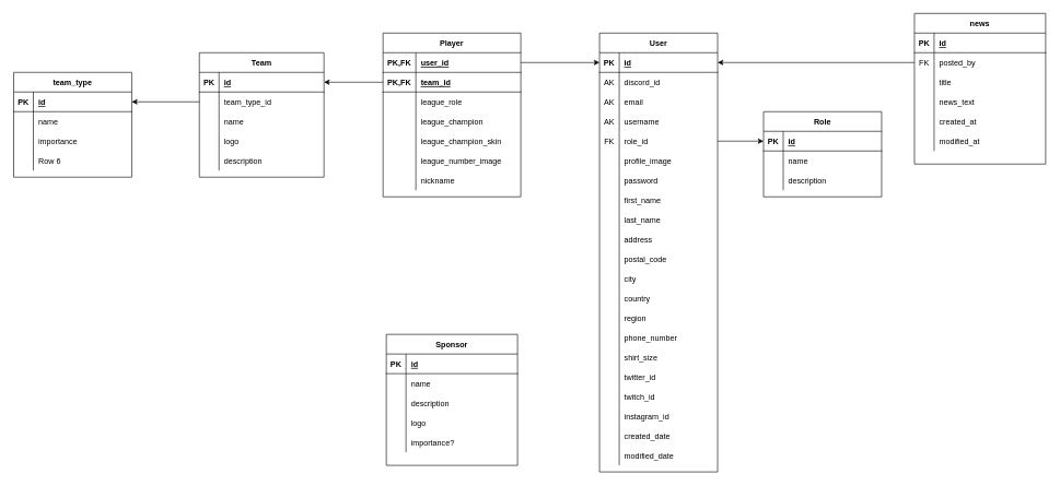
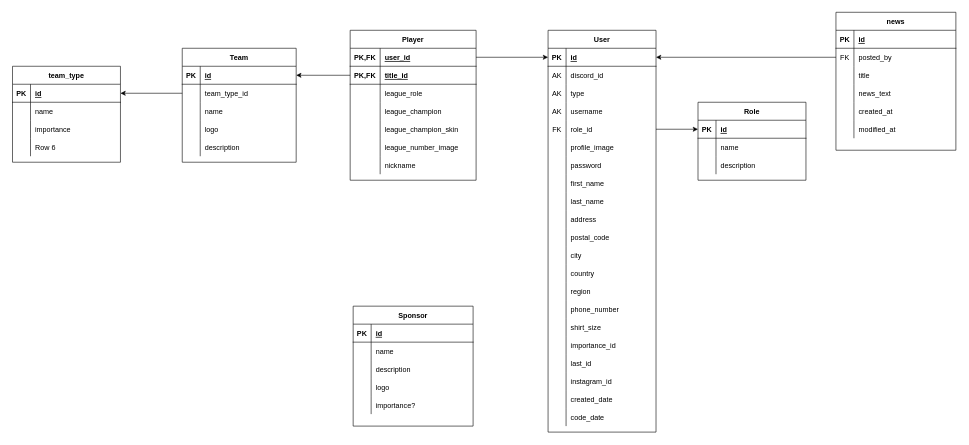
- <mxCell id="115" value="team_id" style="shape=partialRectangle;connectable=0;fillColor=none;top=0;left=0;bottom=0;right=0;align=left;spacingLeft=6;fontStyle=5;overflow=hidden;" parent="113" vertex="1"><mxGeometry x="50" width="160" height="30" as="geometry"><mxRectangle width="160" height="30" as="alternateBounds" /></mxGeometry></mxCell>
+ <mxCell id="115" value="title_id" style="shape=partialRectangle;connectable=0;fillColor=none;top=0;left=0;bottom=0;right=0;align=left;spacingLeft=6;fontStyle=5;overflow=hidden;" parent="113" vertex="1"><mxGeometry x="50" width="160" height="30" as="geometry"><mxRectangle width="160" height="30" as="alternateBounds" /></mxGeometry></mxCell>
- <mxCell id="11" value="email" style="shape=partialRectangle;connectable=0;fillColor=none;top=0;left=0;bottom=0;right=0;align=left;spacingLeft=6;overflow=hidden;fontSize=12;" parent="9" vertex="1"><mxGeometry x="30" width="150" height="30" as="geometry"><mxRectangle width="150" height="30" as="alternateBounds" /></mxGeometry></mxCell>
+ <mxCell id="11" value="type" style="shape=partialRectangle;connectable=0;fillColor=none;top=0;left=0;bottom=0;right=0;align=left;spacingLeft=6;overflow=hidden;fontSize=12;" parent="9" vertex="1"><mxGeometry x="30" width="150" height="30" as="geometry"><mxRectangle width="150" height="30" as="alternateBounds" /></mxGeometry></mxCell>
- <mxCell id="53" value="twitter_id" style="shape=partialRectangle;connectable=0;fillColor=none;top=0;left=0;bottom=0;right=0;align=left;spacingLeft=6;overflow=hidden;fontSize=12;" parent="51" vertex="1"><mxGeometry x="30" width="150" height="30" as="geometry"><mxRectangle width="150" height="30" as="alternateBounds" /></mxGeometry></mxCell>
+ <mxCell id="53" value="importance_id" style="shape=partialRectangle;connectable=0;fillColor=none;top=0;left=0;bottom=0;right=0;align=left;spacingLeft=6;overflow=hidden;fontSize=12;" parent="51" vertex="1"><mxGeometry x="30" width="150" height="30" as="geometry"><mxRectangle width="150" height="30" as="alternateBounds" /></mxGeometry></mxCell>
- <mxCell id="56" value="twitch_id" style="shape=partialRectangle;connectable=0;fillColor=none;top=0;left=0;bottom=0;right=0;align=left;spacingLeft=6;overflow=hidden;fontSize=12;" parent="54" vertex="1"><mxGeometry x="30" width="150" height="30" as="geometry"><mxRectangle width="150" height="30" as="alternateBounds" /></mxGeometry></mxCell>
+ <mxCell id="56" value="last_id" style="shape=partialRectangle;connectable=0;fillColor=none;top=0;left=0;bottom=0;right=0;align=left;spacingLeft=6;overflow=hidden;fontSize=12;" parent="54" vertex="1"><mxGeometry x="30" width="150" height="30" as="geometry"><mxRectangle width="150" height="30" as="alternateBounds" /></mxGeometry></mxCell>
- <mxCell id="65" value="modified_date" style="shape=partialRectangle;connectable=0;fillColor=none;top=0;left=0;bottom=0;right=0;align=left;spacingLeft=6;overflow=hidden;fontSize=12;" parent="63" vertex="1"><mxGeometry x="30" width="150" height="30" as="geometry"><mxRectangle width="150" height="30" as="alternateBounds" /></mxGeometry></mxCell>
+ <mxCell id="65" value="code_date" style="shape=partialRectangle;connectable=0;fillColor=none;top=0;left=0;bottom=0;right=0;align=left;spacingLeft=6;overflow=hidden;fontSize=12;" parent="63" vertex="1"><mxGeometry x="30" width="150" height="30" as="geometry"><mxRectangle width="150" height="30" as="alternateBounds" /></mxGeometry></mxCell>
